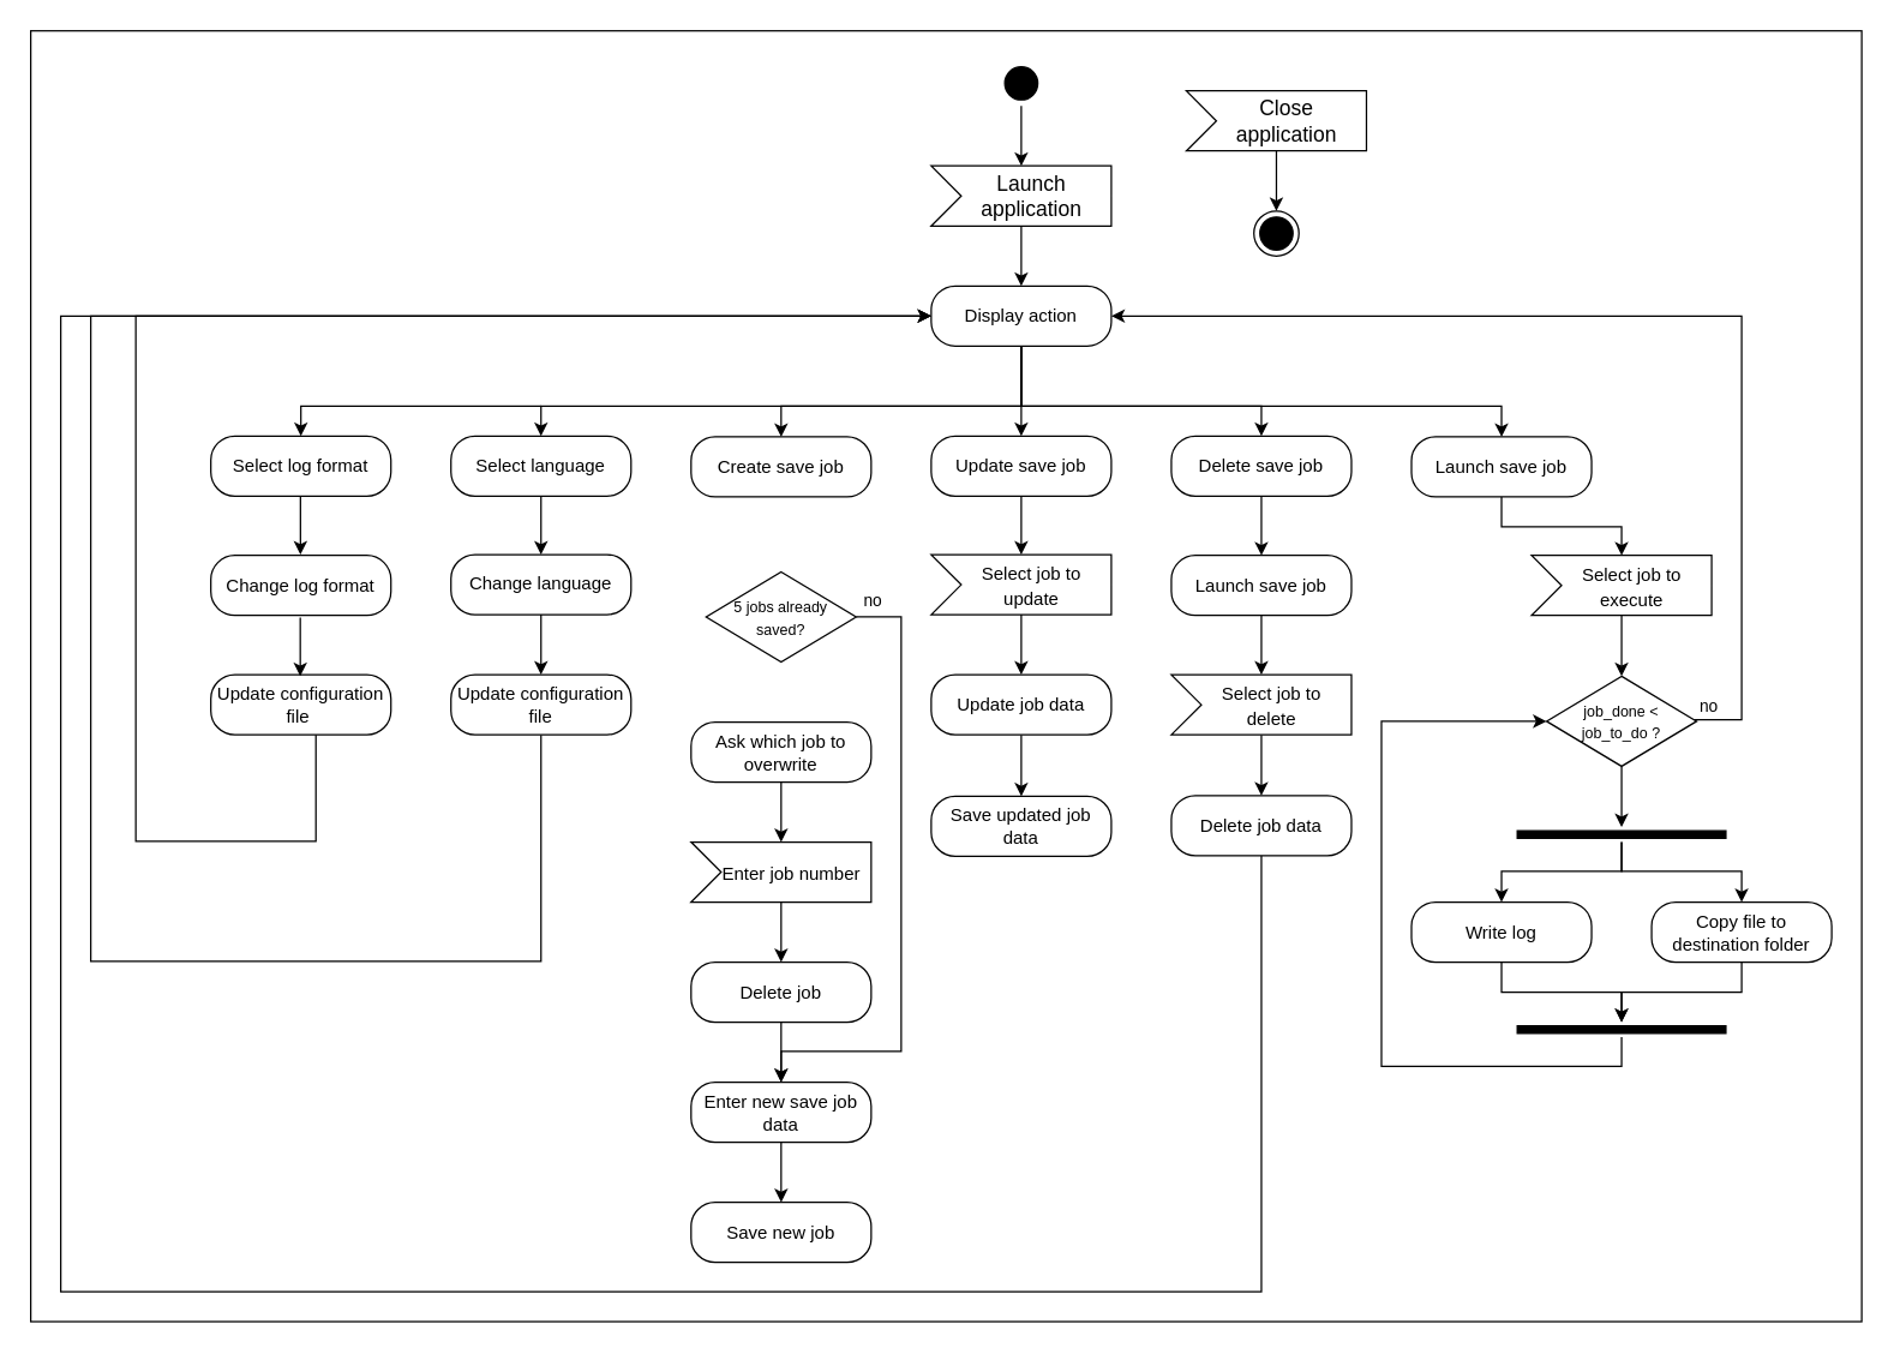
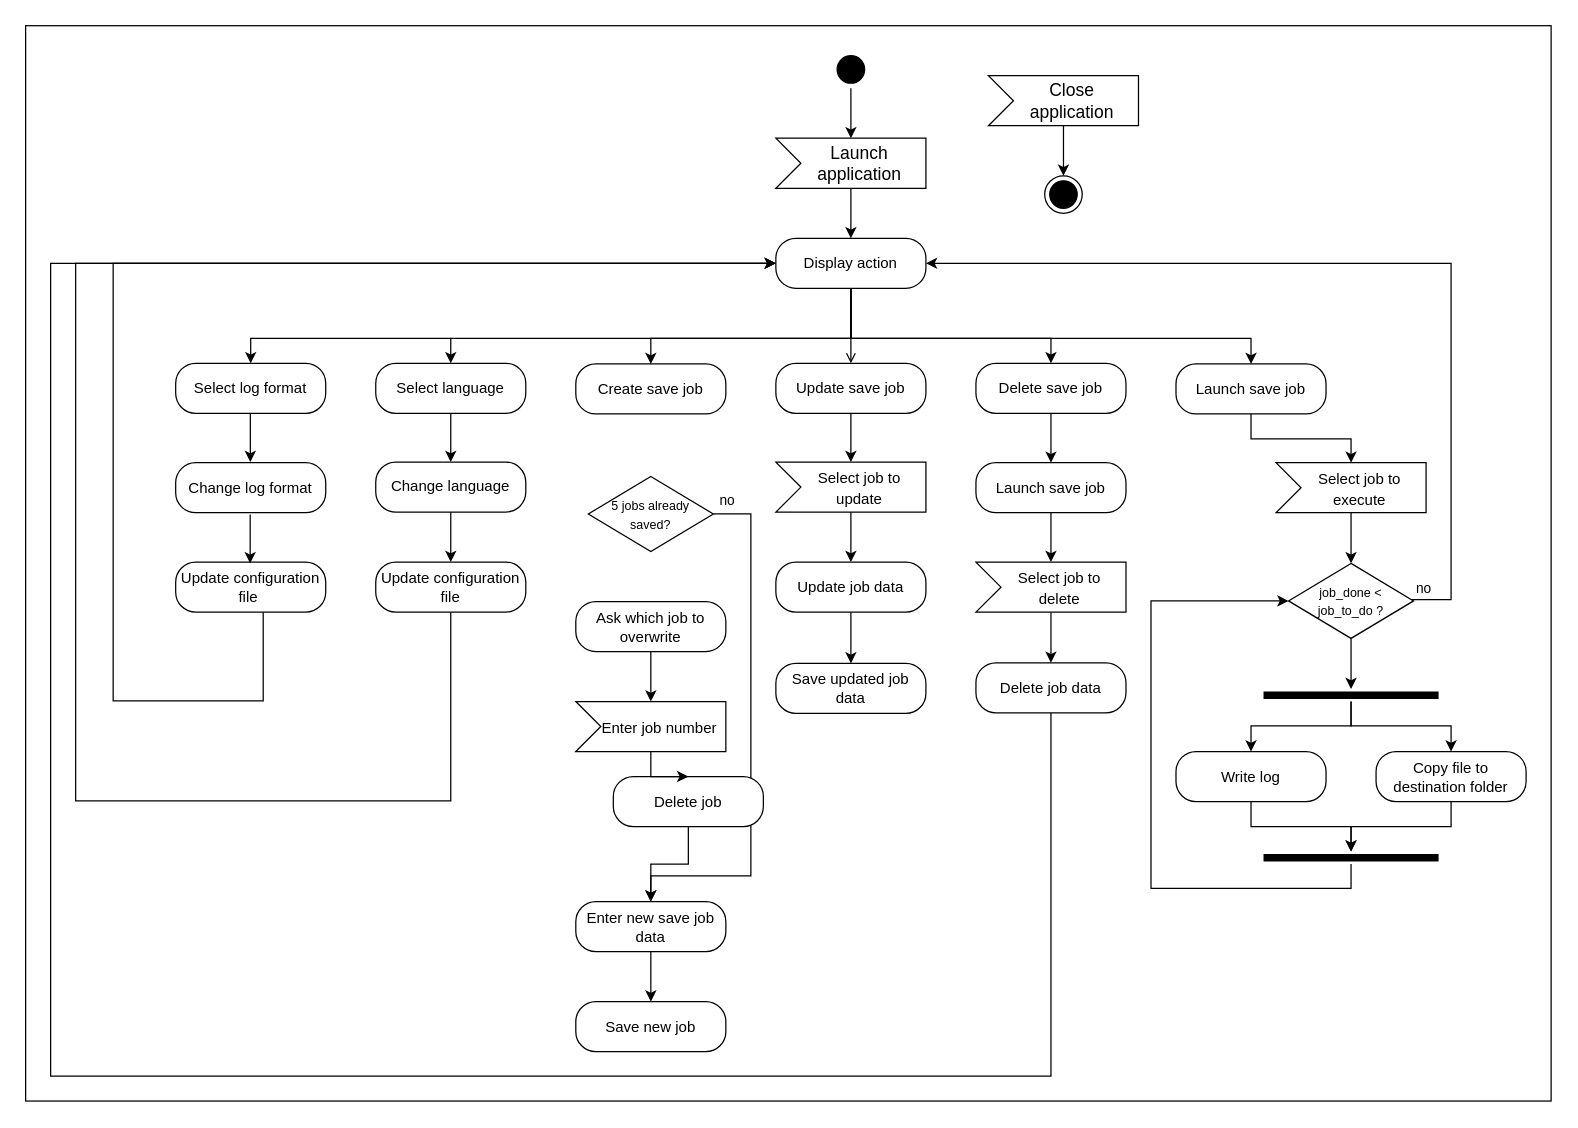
- <mxCell id="8" style="edgeStyle=orthogonalEdgeStyle;rounded=0;orthogonalLoop=1;jettySize=auto;html=1;exitX=0.5;exitY=1;exitDx=0;exitDy=0;" parent="1" source="11" target="13" edge="1"><mxGeometry relative="1" as="geometry"><mxPoint x="680" y="270" as="sourcePoint" /></mxGeometry></mxCell>
+ <mxCell id="8" style="edgeStyle=orthogonalEdgeStyle;rounded=0;orthogonalLoop=1;jettySize=auto;html=1;exitX=0.5;exitY=1;exitDx=0;exitDy=0;endArrow=open;" parent="1" source="11" target="13" edge="1"><mxGeometry relative="1" as="geometry"><mxPoint x="680" y="270" as="sourcePoint" /></mxGeometry></mxCell>
- <mxCell id="40" value="Delete job" style="rounded=1;whiteSpace=wrap;html=1;arcSize=40;fontColor=#000000;fillColor=#ffffff;strokeColor=#000000;" parent="1" vertex="1"><mxGeometry x="460" y="640.5" width="120" height="40" as="geometry" /></mxCell>
+ <mxCell id="40" value="Delete job" style="rounded=1;whiteSpace=wrap;html=1;arcSize=40;fontColor=#000000;fillColor=#ffffff;strokeColor=#000000;" parent="1" vertex="1"><mxGeometry x="490" y="620.5" width="120" height="40" as="geometry" /></mxCell>
